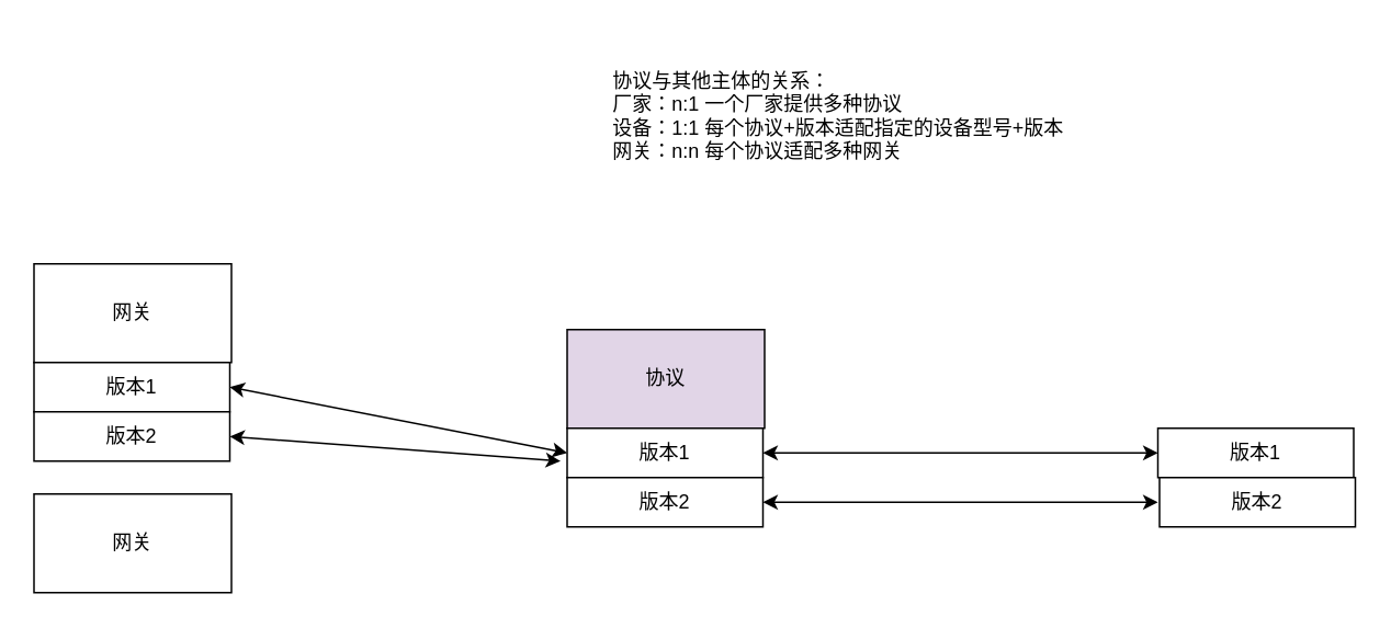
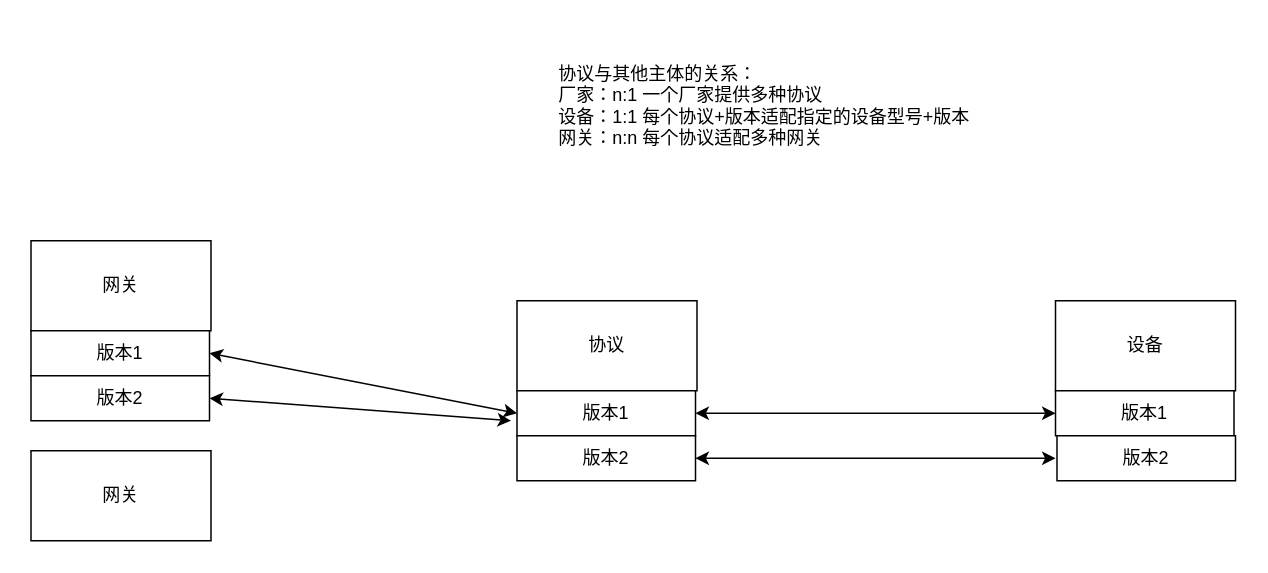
- <mxCell id="2" value="协议" style="rounded=0;whiteSpace=wrap;html=1;fillColor=#e1d5e7;" vertex="1" parent="1"><mxGeometry x="344" y="200" width="120" height="60" as="geometry" /></mxCell>
+ <mxCell id="2" value="协议" style="rounded=0;whiteSpace=wrap;html=1;" vertex="1" parent="1"><mxGeometry x="344" y="200" width="120" height="60" as="geometry" /></mxCell>
+ <mxCell id="5" value="设备" style="rounded=0;whiteSpace=wrap;html=1;" vertex="1" parent="1"><mxGeometry x="703" y="200" width="120" height="60" as="geometry" /></mxCell>
